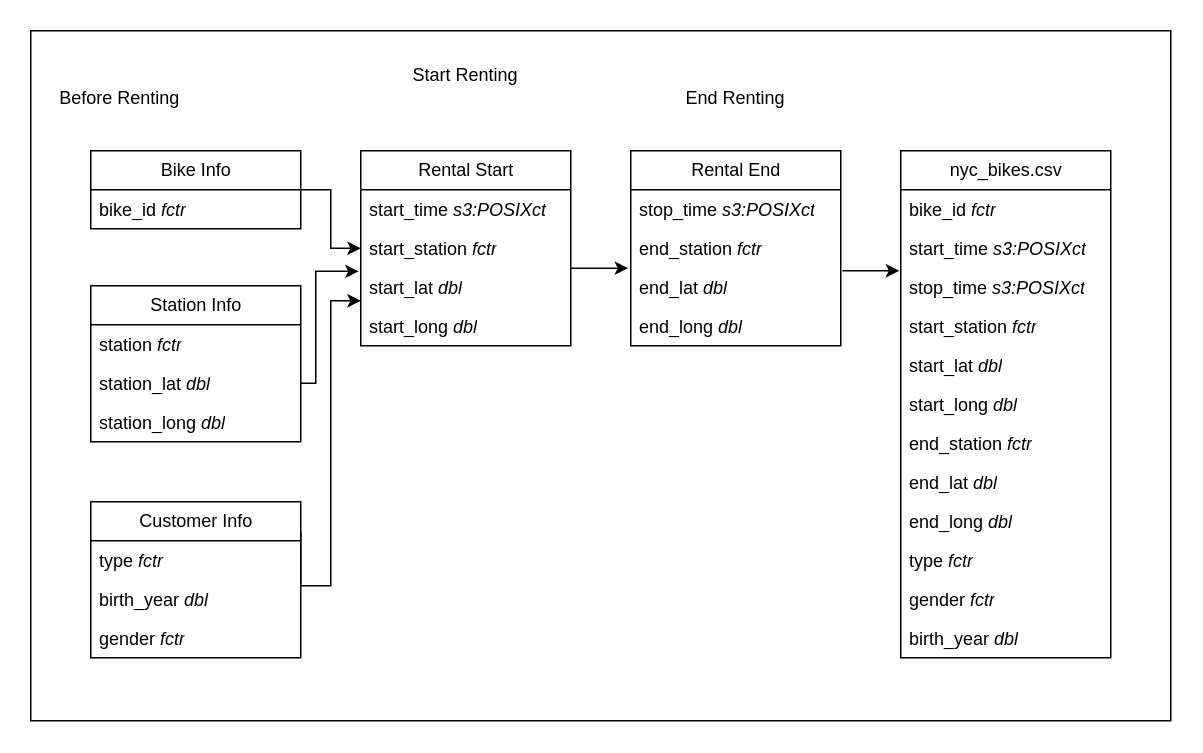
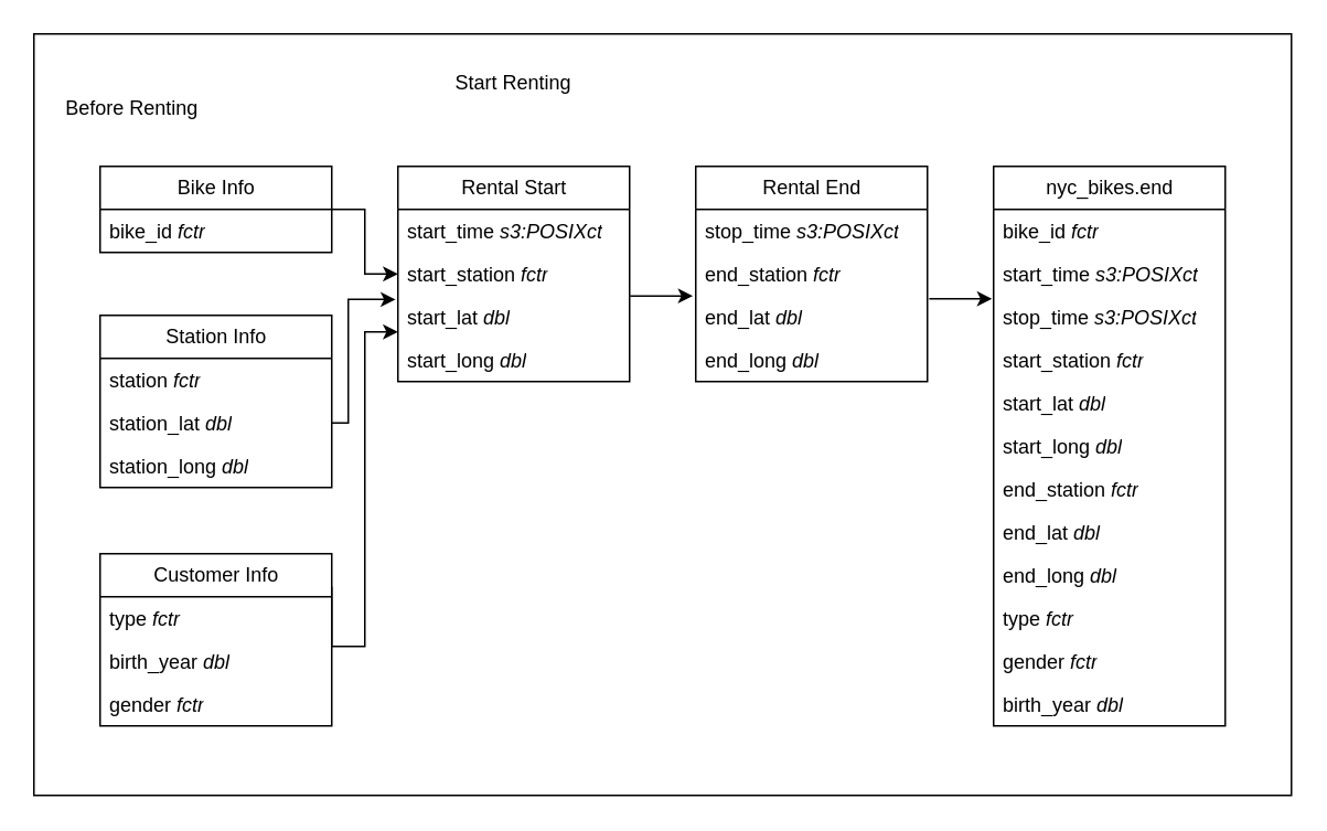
- <mxCell id="26" value="End Renting" style="text;html=1;strokeColor=none;fillColor=none;align=center;verticalAlign=middle;whiteSpace=wrap;overflow=hidden;" parent="1" vertex="1"><mxGeometry x="440" y="40" width="100" height="50" as="geometry" /></mxCell>
- <mxCell id="27" value="&lt;span style=&quot;&quot;&gt;nyc_bikes.csv&lt;/span&gt;" style="swimlane;fontStyle=0;childLayout=stackLayout;horizontal=1;startSize=26;fillColor=none;horizontalStack=0;resizeParent=1;resizeParentMax=0;resizeLast=0;collapsible=1;marginBottom=0;html=1;" parent="1" vertex="1"><mxGeometry x="600" y="100" width="140" height="338" as="geometry" /></mxCell>
+ <mxCell id="27" value="&lt;span style=&quot;&quot;&gt;nyc_bikes.end&lt;/span&gt;" style="swimlane;fontStyle=0;childLayout=stackLayout;horizontal=1;startSize=26;fillColor=none;horizontalStack=0;resizeParent=1;resizeParentMax=0;resizeLast=0;collapsible=1;marginBottom=0;html=1;" parent="1" vertex="1"><mxGeometry x="600" y="100" width="140" height="338" as="geometry" /></mxCell>
